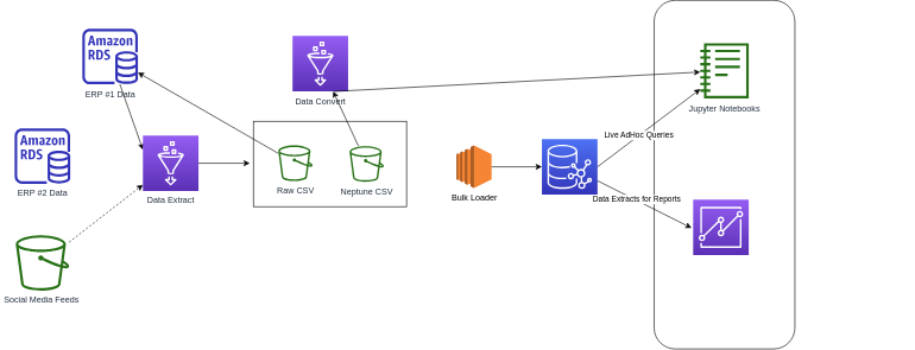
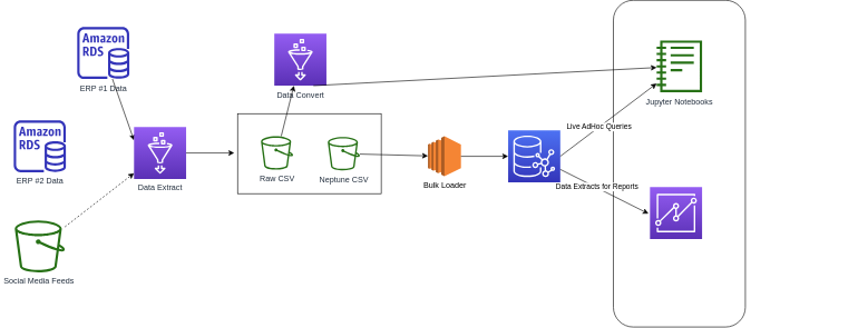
- <mxCell id="12" value="" style="endArrow=classic;html=1;" edge="1" parent="1" source="13" target="4"><mxGeometry width="50" height="50" relative="1" as="geometry"><mxPoint x="560" y="198.5" as="sourcePoint" /><mxPoint x="642" y="198.5" as="targetPoint" /></mxGeometry></mxCell>
+ <mxCell id="12" value="" style="endArrow=classic;html=1;" edge="1" parent="1" source="13" target="11"><mxGeometry width="50" height="50" relative="1" as="geometry"><mxPoint x="560" y="198.5" as="sourcePoint" /><mxPoint x="642" y="198.5" as="targetPoint" /></mxGeometry></mxCell>
- <mxCell id="17" value="" style="endArrow=classic;html=1;" edge="1" parent="1" source="14" target="11"><mxGeometry width="50" height="50" relative="1" as="geometry"><mxPoint x="720" y="195" as="sourcePoint" /><mxPoint x="500" y="330" as="targetPoint" /></mxGeometry></mxCell>
+ <mxCell id="17" value="" style="endArrow=classic;html=1;" edge="1" parent="1" source="14" target="16"><mxGeometry width="50" height="50" relative="1" as="geometry"><mxPoint x="720" y="195" as="sourcePoint" /><mxPoint x="500" y="330" as="targetPoint" /></mxGeometry></mxCell>
